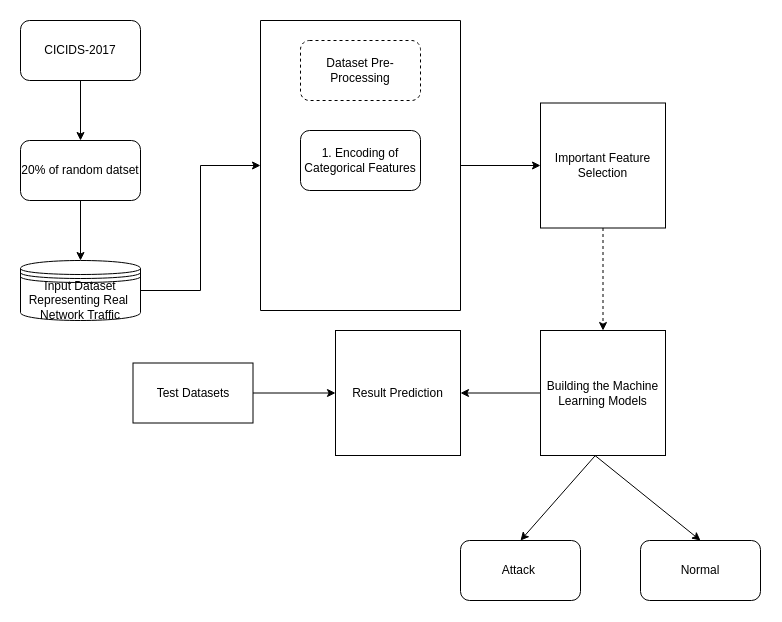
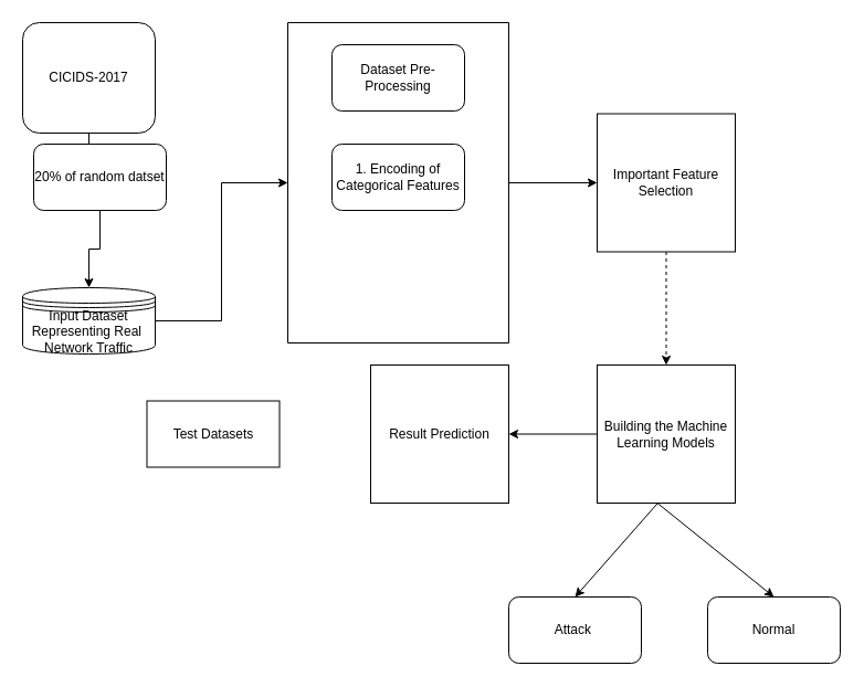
- <mxCell id="3" value="CICIDS-2017" style="rounded=1;whiteSpace=wrap;html=1;" parent="1" vertex="1"><mxGeometry x="20" y="20" width="120" height="60" as="geometry" /></mxCell>
+ <mxCell id="3" value="CICIDS-2017" style="rounded=1;whiteSpace=wrap;html=1;" parent="1" vertex="1"><mxGeometry x="20" y="20" width="120" height="100" as="geometry" /></mxCell>
- <mxCell id="11" value="Dataset Pre-Processing" style="rounded=1;whiteSpace=wrap;html=1;dashed=1;" parent="9" vertex="1"><mxGeometry x="40" y="20" width="120" height="60" as="geometry" /></mxCell>
+ <mxCell id="11" value="Dataset Pre-Processing" style="rounded=1;whiteSpace=wrap;html=1;" parent="9" vertex="1"><mxGeometry x="40" y="20" width="120" height="60" as="geometry" /></mxCell>
- <mxCell id="5" value="20% of random datset" style="rounded=1;whiteSpace=wrap;html=1;" parent="1" vertex="1"><mxGeometry x="20" y="140" width="120" height="60" as="geometry" /></mxCell>
+ <mxCell id="5" value="20% of random datset" style="rounded=1;whiteSpace=wrap;html=1;" parent="1" vertex="1"><mxGeometry x="30" y="130" width="120" height="60" as="geometry" /></mxCell>
- <mxCell id="17" style="edgeStyle=orthogonalEdgeStyle;rounded=0;orthogonalLoop=1;jettySize=auto;html=1;exitX=1;exitY=0.5;exitDx=0;exitDy=0;entryX=0;entryY=0.5;entryDx=0;entryDy=0;" parent="1" source="18" target="16" edge="1"><mxGeometry relative="1" as="geometry" /></mxCell>
